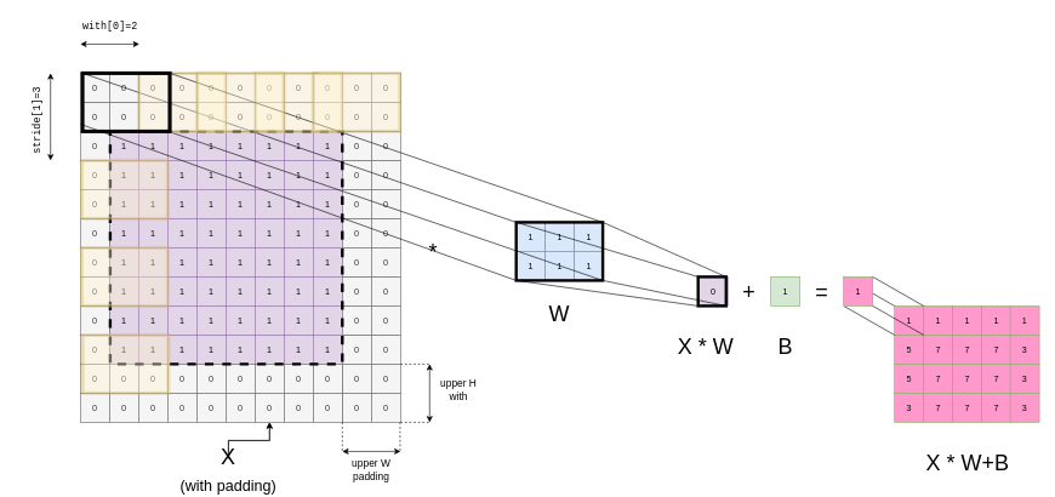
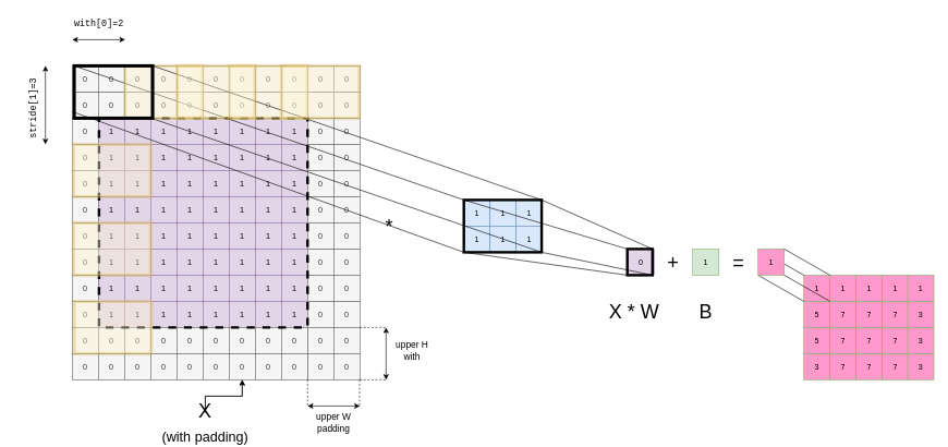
- <mxCell id="172" value="&lt;font style=&quot;font-size: 30px;&quot;&gt;W&lt;/font&gt;" style="text;html=1;align=center;verticalAlign=middle;whiteSpace=wrap;rounded=0;fontSize=14;" parent="1" vertex="1"><mxGeometry x="696" y="415" width="145" height="30" as="geometry" /></mxCell>
- <mxCell id="171" value="&lt;font style=&quot;font-size: 30px;&quot;&gt;X * W+B&lt;/font&gt;" style="text;html=1;align=center;verticalAlign=middle;whiteSpace=wrap;rounded=0;fontSize=14;" parent="1" vertex="1"><mxGeometry x="1249.5" y="620" width="159" height="30" as="geometry" /></mxCell>
